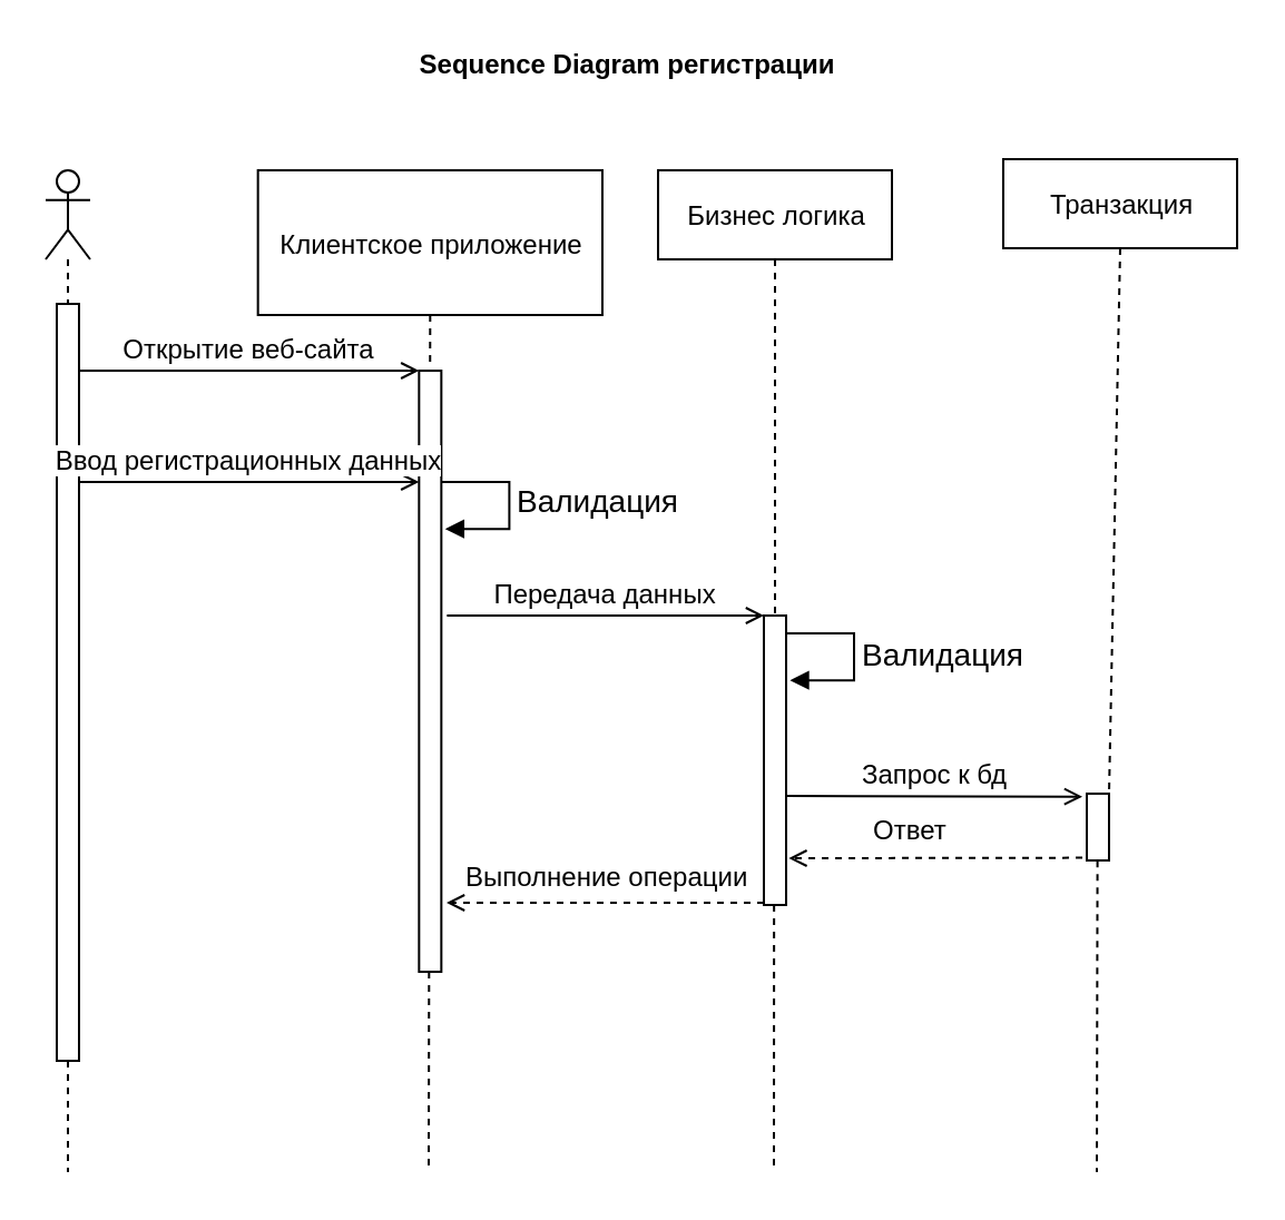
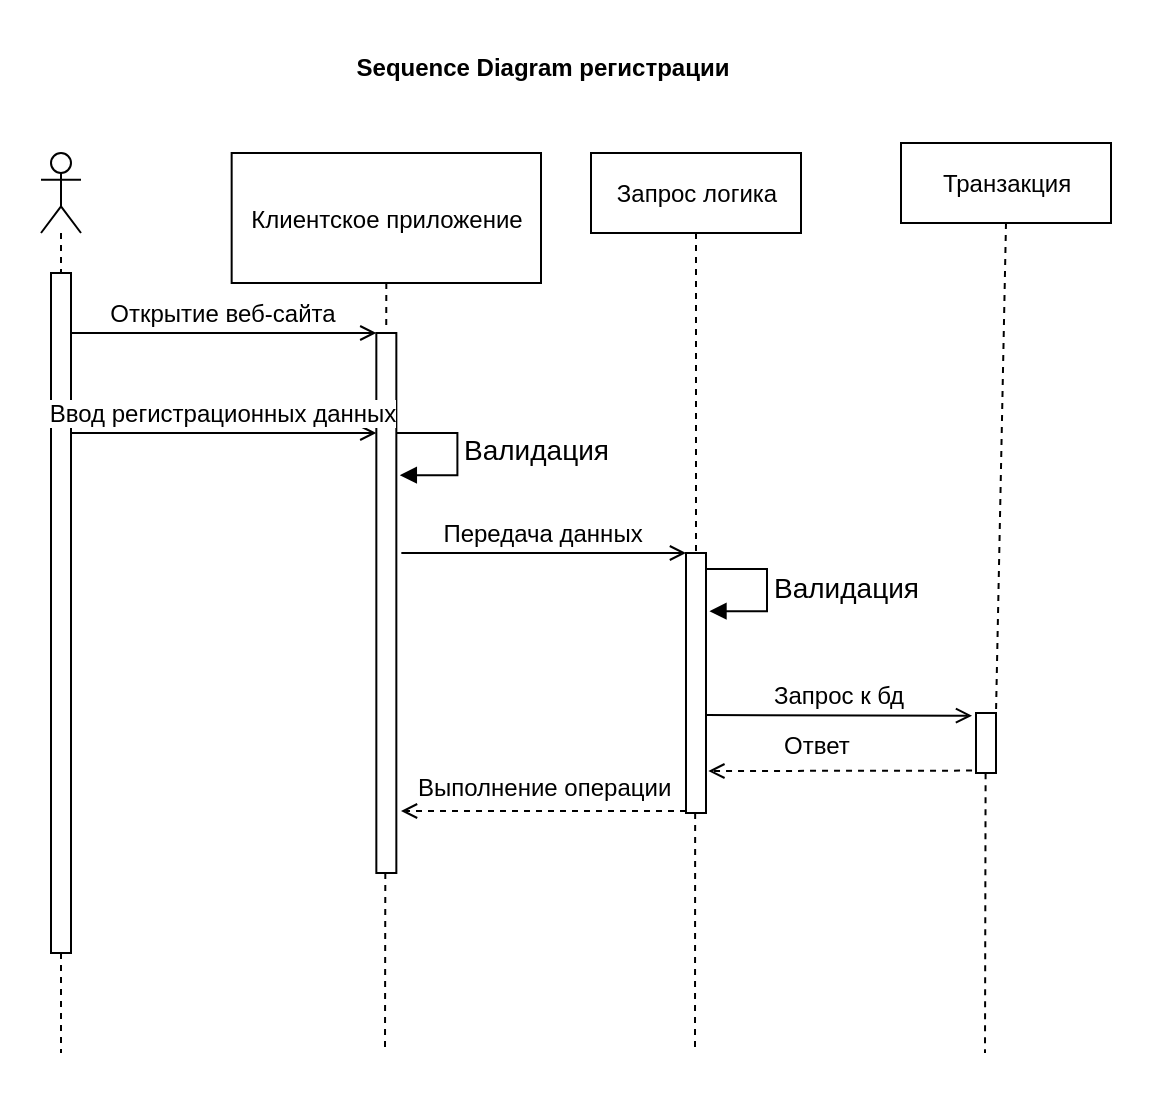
- <mxCell id="26" value="Sequence Diagram регистрации" style="text;align=center;fontStyle=1;verticalAlign=middle;spacingLeft=3;spacingRight=3;strokeColor=none;rotatable=0;points=[[0,0.5],[1,0.5]];portConstraint=eastwest;fontSize=12;fillColor=#FFFFFF;" vertex="1" parent="1"><mxGeometry x="80" y="15" width="403" height="26" as="geometry" /></mxCell>
+ <mxCell id="26" value="Sequence Diagram регистрации" style="text;align=center;fontStyle=1;verticalAlign=middle;spacingLeft=3;spacingRight=3;strokeColor=none;rotatable=0;points=[[0,0.5],[1,0.5]];portConstraint=eastwest;fontSize=12;fillColor=#FFFFFF;" vertex="1" parent="1"><mxGeometry x="70" y="20" width="403" height="26" as="geometry" /></mxCell>
- <mxCell id="8" value="&lt;font style=&quot;font-size: 12px;&quot;&gt;Бизнес логика&lt;/font&gt;" style="html=1;fontSize=14;fillColor=#FFFFFF;" vertex="1" parent="1"><mxGeometry x="295" y="76" width="105" height="40" as="geometry" /></mxCell>
+ <mxCell id="8" value="&lt;font style=&quot;font-size: 12px;&quot;&gt;Запрос логика&lt;/font&gt;" style="html=1;fontSize=14;fillColor=#FFFFFF;" vertex="1" parent="1"><mxGeometry x="295" y="76" width="105" height="40" as="geometry" /></mxCell>
